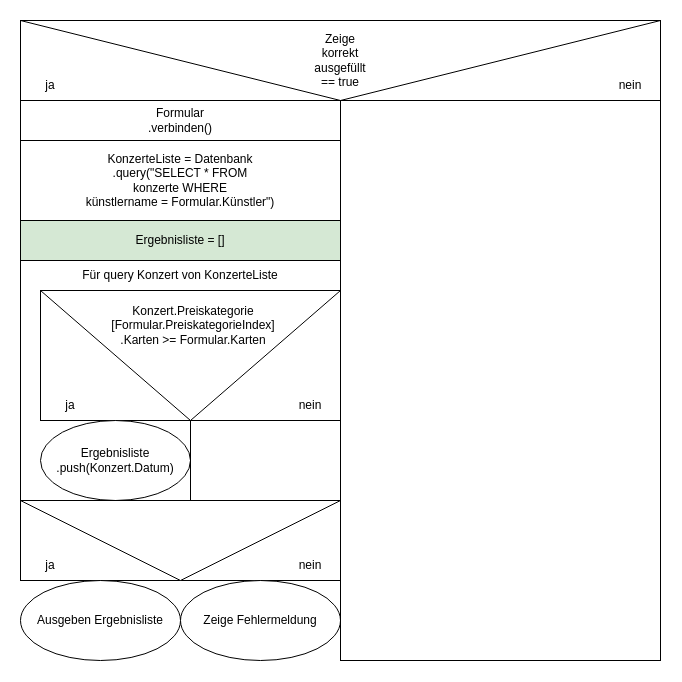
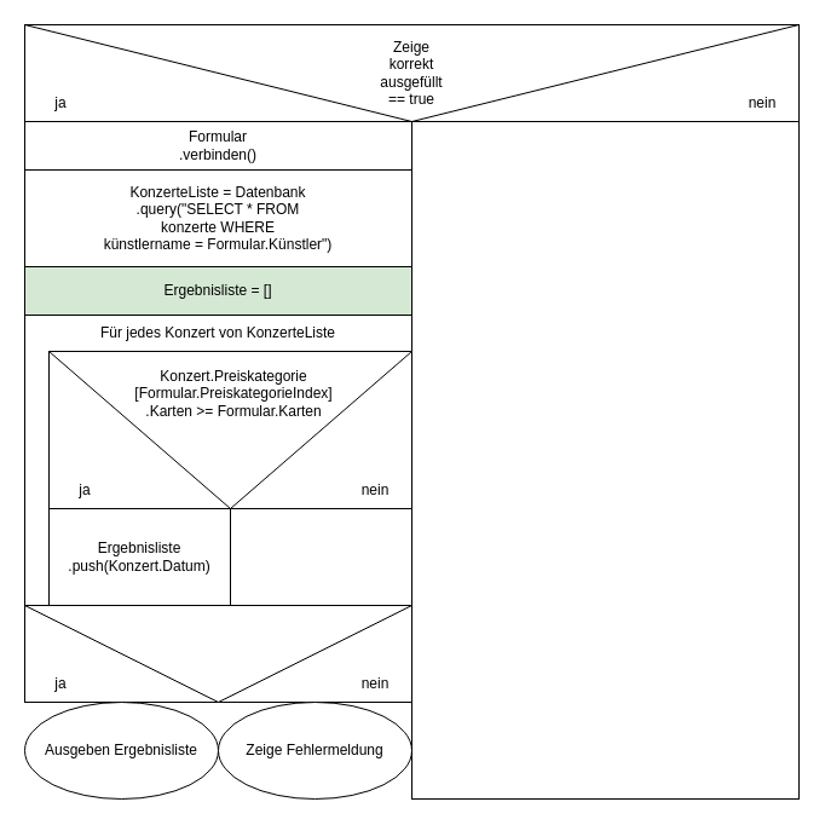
- <mxCell id="10" value="Für query Konzert von KonzerteListe" style="text;html=1;align=center;verticalAlign=middle;whiteSpace=wrap;rounded=0;" vertex="1" parent="1"><mxGeometry x="20" y="260" width="320" height="30" as="geometry" /></mxCell>
+ <mxCell id="10" value="Für jedes Konzert von KonzerteListe" style="text;html=1;align=center;verticalAlign=middle;whiteSpace=wrap;rounded=0;" vertex="1" parent="1"><mxGeometry x="20" y="260" width="320" height="30" as="geometry" /></mxCell>
- <mxCell id="17" value="&lt;div&gt;Ergebnisliste&lt;/div&gt;&lt;div&gt;.push(Konzert.Datum)&lt;/div&gt;" style="ellipse;whiteSpace=wrap;html=1;" vertex="1" parent="1"><mxGeometry x="40" y="420" width="150" height="80" as="geometry" /></mxCell>
+ <mxCell id="17" value="&lt;div&gt;Ergebnisliste&lt;/div&gt;&lt;div&gt;.push(Konzert.Datum)&lt;/div&gt;" style="rounded=0;whiteSpace=wrap;html=1;" vertex="1" parent="1"><mxGeometry x="40" y="420" width="150" height="80" as="geometry" /></mxCell>
